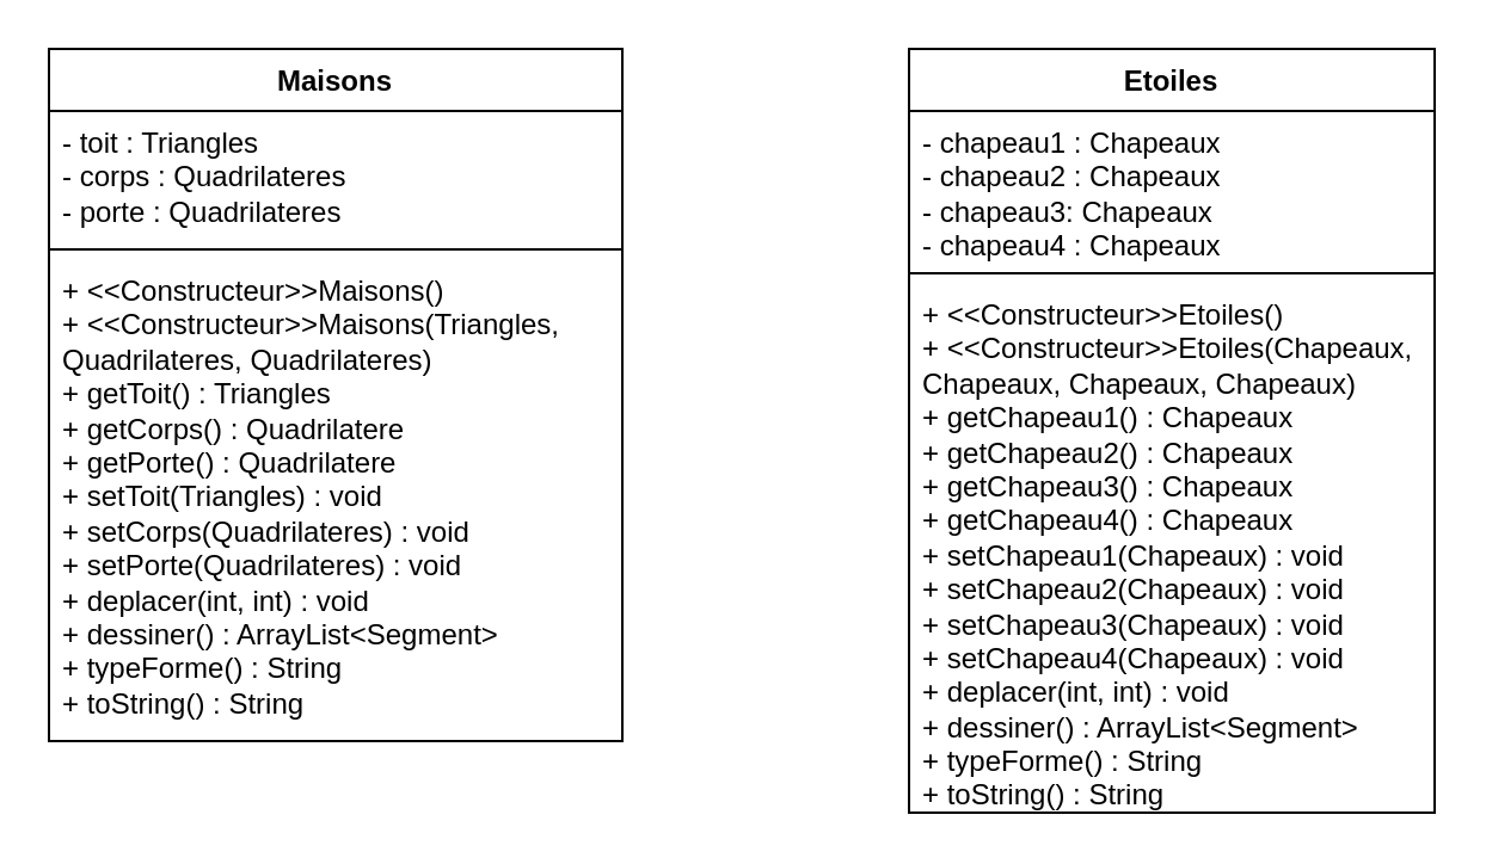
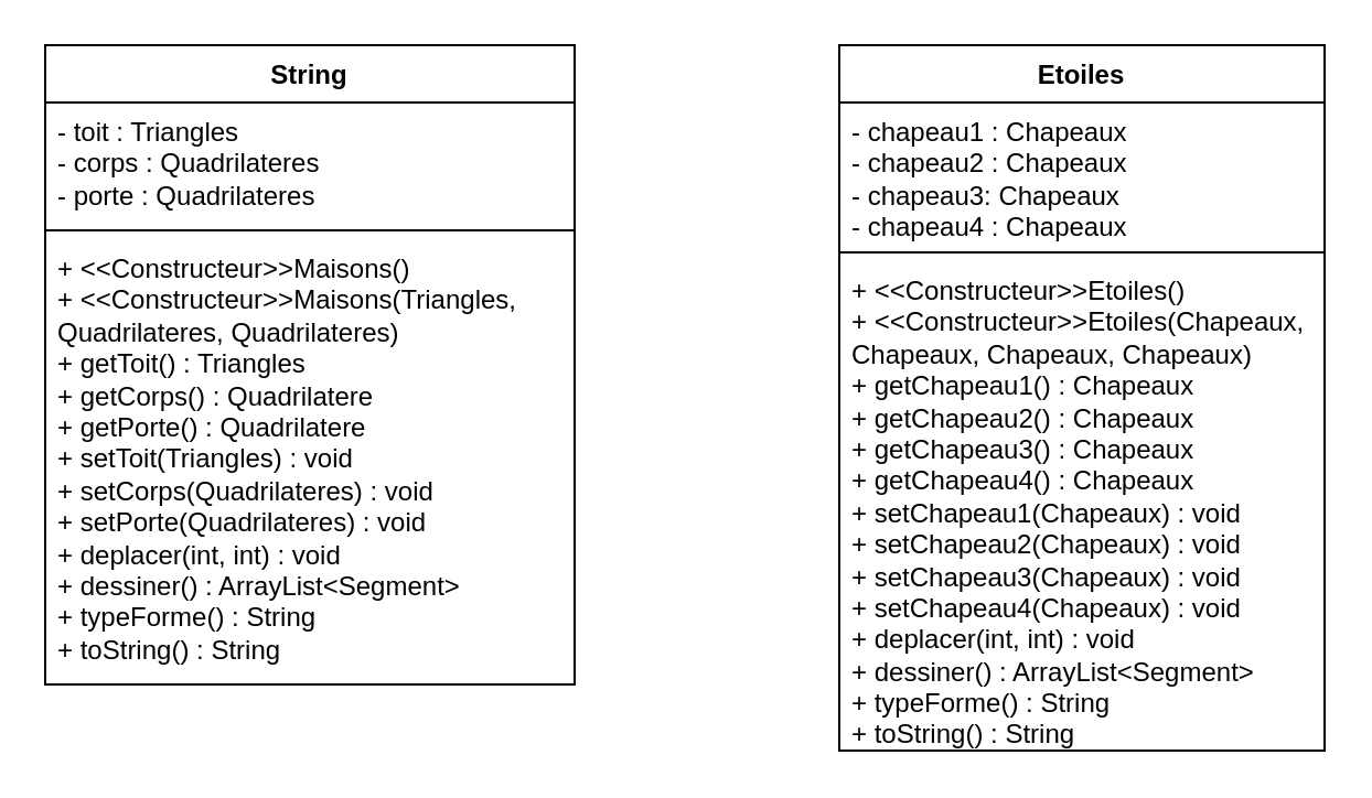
- <mxCell id="6" value="Maisons" style="swimlane;fontStyle=1;align=center;verticalAlign=top;childLayout=stackLayout;horizontal=1;startSize=26;horizontalStack=0;resizeParent=1;resizeParentMax=0;resizeLast=0;collapsible=1;marginBottom=0;whiteSpace=wrap;html=1;" vertex="1" parent="1"><mxGeometry x="20" y="20" width="240" height="290" as="geometry" /></mxCell>
+ <mxCell id="6" value="String" style="swimlane;fontStyle=1;align=center;verticalAlign=top;childLayout=stackLayout;horizontal=1;startSize=26;horizontalStack=0;resizeParent=1;resizeParentMax=0;resizeLast=0;collapsible=1;marginBottom=0;whiteSpace=wrap;html=1;" vertex="1" parent="1"><mxGeometry x="20" y="20" width="240" height="290" as="geometry" /></mxCell>
